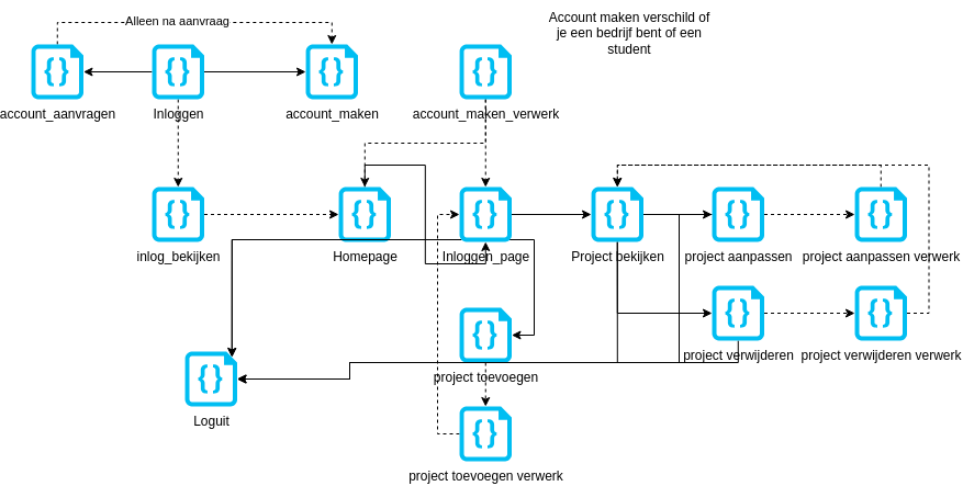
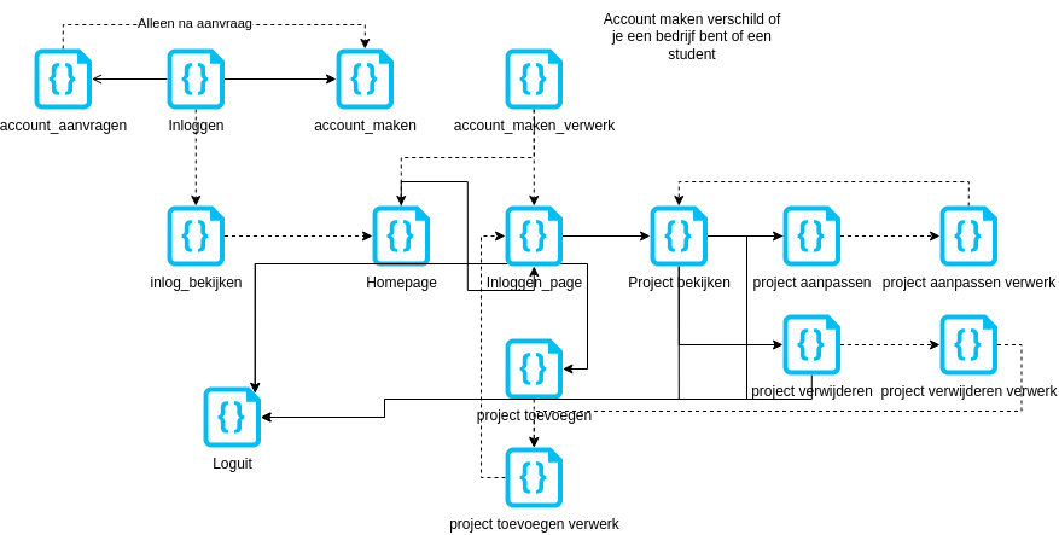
- <mxCell id="3" style="edgeStyle=orthogonalEdgeStyle;rounded=0;orthogonalLoop=1;jettySize=auto;html=1;exitX=0;exitY=0.5;exitDx=0;exitDy=0;exitPerimeter=0;entryX=1;entryY=0.5;entryDx=0;entryDy=0;entryPerimeter=0;" edge="1" parent="1" source="5" target="19"><mxGeometry relative="1" as="geometry" /></mxCell>
+ <mxCell id="3" style="edgeStyle=orthogonalEdgeStyle;rounded=0;orthogonalLoop=1;jettySize=auto;html=1;exitX=0;exitY=0.5;exitDx=0;exitDy=0;exitPerimeter=0;entryX=1;entryY=0.5;entryDx=0;entryDy=0;entryPerimeter=0;endArrow=open;" edge="1" parent="1" source="5" target="19"><mxGeometry relative="1" as="geometry" /></mxCell>
- <mxCell id="36" style="edgeStyle=orthogonalEdgeStyle;rounded=0;orthogonalLoop=1;jettySize=auto;html=1;exitX=1;exitY=0.5;exitDx=0;exitDy=0;exitPerimeter=0;entryX=0.5;entryY=0;entryDx=0;entryDy=0;entryPerimeter=0;dashed=1;" edge="1" parent="1" source="37" target="26"><mxGeometry relative="1" as="geometry" /></mxCell>
+ <mxCell id="36" style="edgeStyle=orthogonalEdgeStyle;rounded=0;orthogonalLoop=1;jettySize=auto;html=1;exitX=1;exitY=0.5;exitDx=0;exitDy=0;exitPerimeter=0;dashed=1;" edge="1" parent="1" source="37" target="33"><mxGeometry relative="1" as="geometry" /></mxCell>
